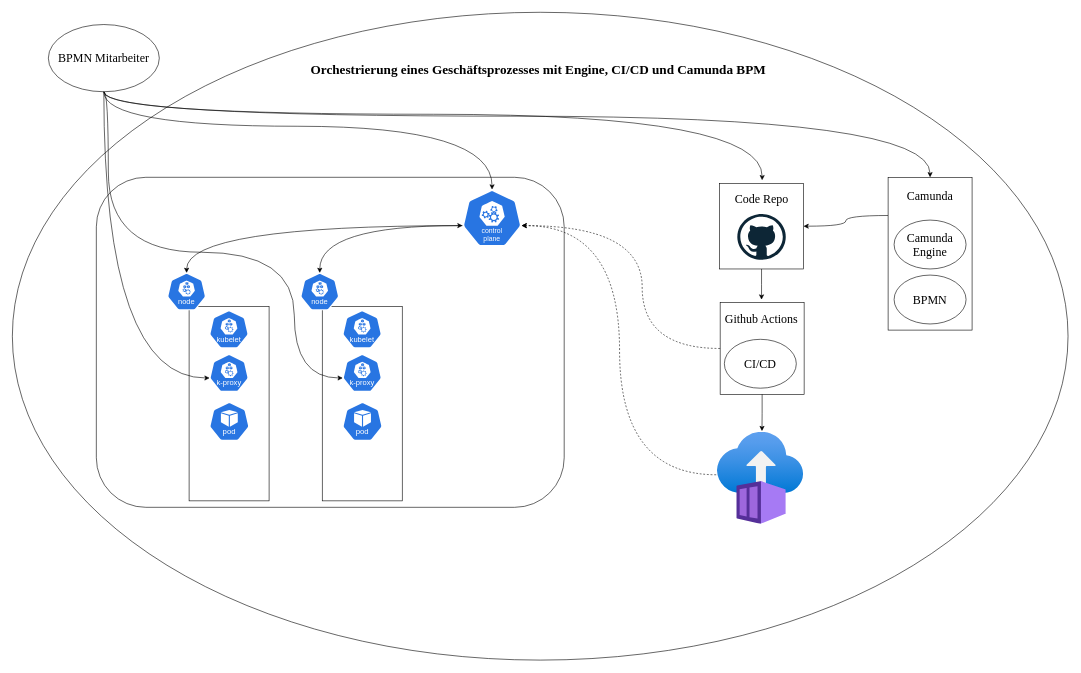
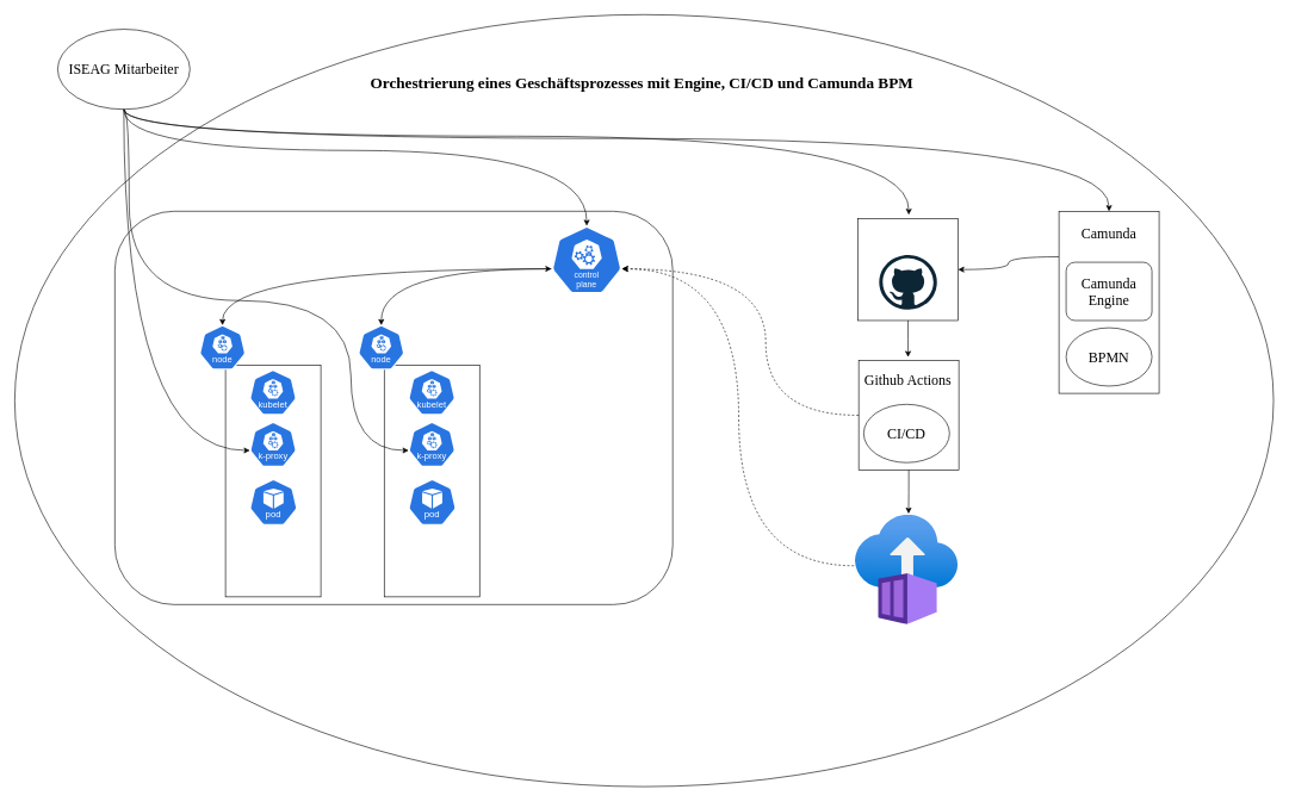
- <mxCell id="7" value="&lt;font style=&quot;font-size: 20px;&quot;&gt;BPMN Mitarbeiter&lt;/font&gt;" style="ellipse;whiteSpace=wrap;html=1;fontFamily=Comic Sans MS;" vertex="1" parent="2"><mxGeometry x="60" y="20.377" width="185" height="112.075" as="geometry" /></mxCell>
+ <mxCell id="7" value="&lt;font style=&quot;font-size: 20px;&quot;&gt;ISEAG Mitarbeiter&lt;/font&gt;" style="ellipse;whiteSpace=wrap;html=1;fontFamily=Comic Sans MS;" vertex="1" parent="2"><mxGeometry x="60" y="20.377" width="185" height="112.075" as="geometry" /></mxCell>
- <mxCell id="27" value="&lt;font style=&quot;font-size: 20px;&quot;&gt;Code Repo&lt;/font&gt;" style="text;html=1;align=center;verticalAlign=middle;whiteSpace=wrap;rounded=0;fontFamily=Comic Sans MS;" vertex="1" parent="24"><mxGeometry x="8.615" y="10.189" width="122.769" height="30.566" as="geometry" /></mxCell>
- <mxCell id="31" value="&lt;font style=&quot;font-size: 20px;&quot;&gt;Camunda Engine&lt;/font&gt;" style="ellipse;whiteSpace=wrap;html=1;fontFamily=Comic Sans MS;" vertex="1" parent="28"><mxGeometry x="10" y="71.321" width="120" height="81.509" as="geometry" /></mxCell>
+ <mxCell id="31" value="&lt;font style=&quot;font-size: 20px;&quot;&gt;Camunda Engine&lt;/font&gt;" style="whiteSpace=wrap;html=1;fontFamily=Comic Sans MS;rounded=1;" vertex="1" parent="28"><mxGeometry x="10" y="71.321" width="120" height="81.509" as="geometry" /></mxCell>
